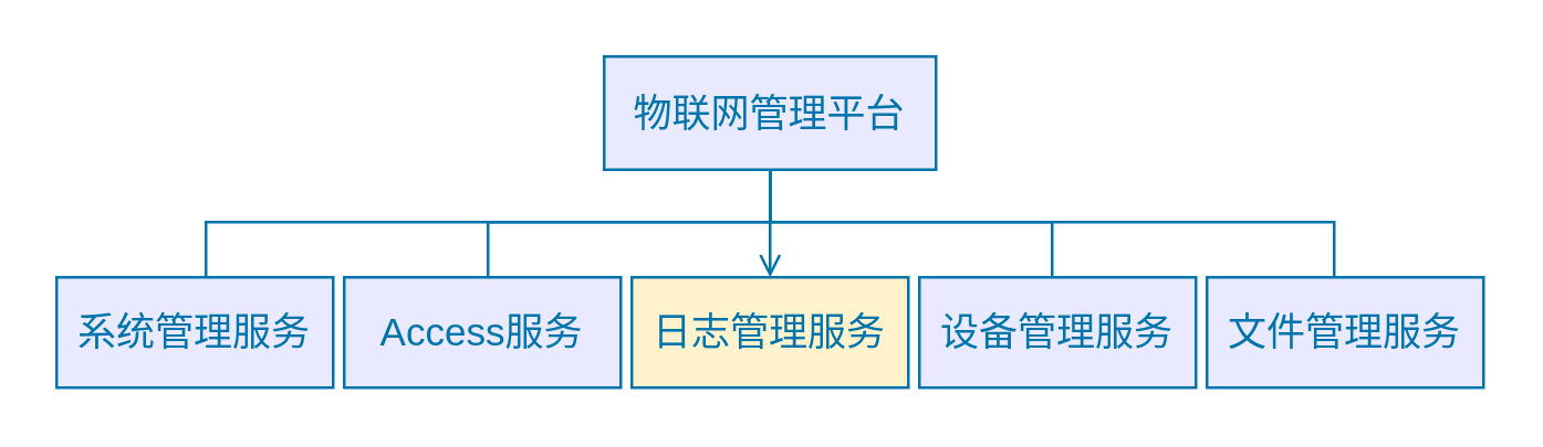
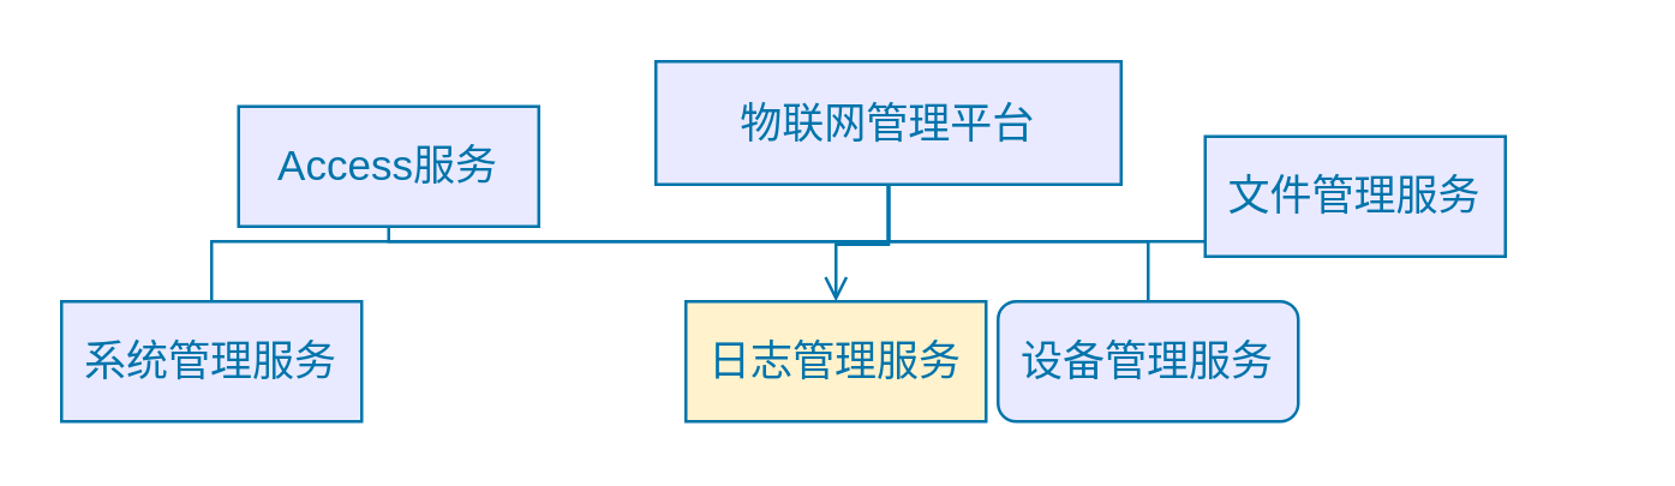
- <mxCell id="7" value="&lt;font color=&quot;#0174ab&quot;&gt;物联网管理平台&lt;/font&gt;" style="rounded=0;whiteSpace=wrap;html=1;strokeWidth=1;fontSize=14;fillColor=#E9EAFF;strokeColor=#0174AB;" parent="1" vertex="1"><mxGeometry x="218" y="20" width="120" height="41" as="geometry" /></mxCell>
+ <mxCell id="7" value="&lt;font color=&quot;#0174ab&quot;&gt;物联网管理平台&lt;/font&gt;" style="rounded=0;whiteSpace=wrap;html=1;strokeWidth=1;fontSize=14;fillColor=#E9EAFF;strokeColor=#0174AB;" parent="1" vertex="1"><mxGeometry x="218" y="20" width="155" height="41" as="geometry" /></mxCell>
- <mxCell id="9" value="Access服务" style="rounded=0;whiteSpace=wrap;html=1;strokeWidth=1;fontSize=14;strokeColor=#0174AB;fillColor=#E9EAFF;labelBackgroundColor=none;fontColor=#0174AB;" parent="1" vertex="1"><mxGeometry x="124" y="100" width="100" height="40" as="geometry" /></mxCell>
+ <mxCell id="9" value="Access服务" style="rounded=0;whiteSpace=wrap;html=1;strokeWidth=1;fontSize=14;strokeColor=#0174AB;fillColor=#E9EAFF;labelBackgroundColor=none;fontColor=#0174AB;" parent="1" vertex="1"><mxGeometry x="79" y="35" width="100" height="40" as="geometry" /></mxCell>
- <mxCell id="10" value="设备管理服务" style="rounded=0;whiteSpace=wrap;html=1;strokeWidth=1;fontSize=14;strokeColor=#0174AB;fillColor=#E9EAFF;labelBackgroundColor=none;fontColor=#0174AB;" parent="1" vertex="1"><mxGeometry x="332" y="100" width="100" height="40" as="geometry" /></mxCell>
+ <mxCell id="10" value="设备管理服务" style="whiteSpace=wrap;html=1;strokeWidth=1;fontSize=14;strokeColor=#0174AB;fillColor=#E9EAFF;labelBackgroundColor=none;fontColor=#0174AB;rounded=1;" parent="1" vertex="1"><mxGeometry x="332" y="100" width="100" height="40" as="geometry" /></mxCell>
- <mxCell id="12" value="文件管理服务" style="rounded=0;whiteSpace=wrap;html=1;strokeWidth=1;fontSize=14;strokeColor=#0174AB;fillColor=#E9EAFF;labelBackgroundColor=none;fontColor=#0174AB;" parent="1" vertex="1"><mxGeometry x="436" y="100" width="100" height="40" as="geometry" /></mxCell>
+ <mxCell id="12" value="文件管理服务" style="rounded=0;whiteSpace=wrap;html=1;strokeWidth=1;fontSize=14;strokeColor=#0174AB;fillColor=#E9EAFF;labelBackgroundColor=none;fontColor=#0174AB;" parent="1" vertex="1"><mxGeometry x="401" y="45" width="100" height="40" as="geometry" /></mxCell>
